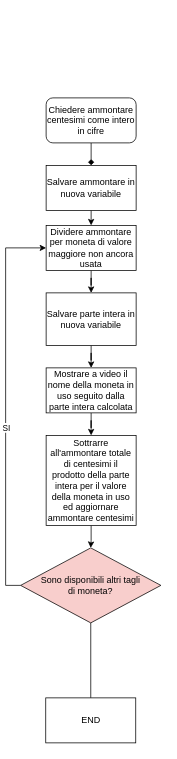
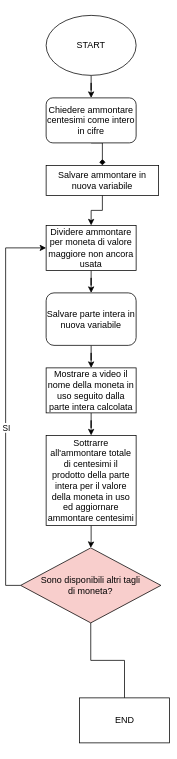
+ <mxCell id="3" value="START" style="ellipse;whiteSpace=wrap;html=1;" vertex="1" parent="1"><mxGeometry x="54" y="20" width="120" height="80" as="geometry" /></mxCell>
+ <mxCell id="2" value="" style="edgeStyle=orthogonalEdgeStyle;rounded=0;orthogonalLoop=1;jettySize=auto;html=1;" edge="1" parent="1" source="3" target="5"><mxGeometry relative="1" as="geometry" /></mxCell>
- <mxCell id="15" value="Salvare ammontare in nuova variabile" style="rounded=0;whiteSpace=wrap;html=1;" vertex="1" parent="1"><mxGeometry x="54" y="220" width="120" height="60" as="geometry" /></mxCell>
+ <mxCell id="15" value="Salvare ammontare in nuova variabile" style="rounded=0;whiteSpace=wrap;html=1;" vertex="1" parent="1"><mxGeometry x="54" y="220" width="150" height="40" as="geometry" /></mxCell>
- <mxCell id="9" value="Salvare parte intera in nuova variabile" style="whiteSpace=wrap;html=1;" vertex="1" parent="1"><mxGeometry x="54" y="390" width="120" height="70" as="geometry" /></mxCell>
+ <mxCell id="9" value="Salvare parte intera in nuova variabile" style="whiteSpace=wrap;html=1;rounded=1;" vertex="1" parent="1"><mxGeometry x="54" y="390" width="120" height="70" as="geometry" /></mxCell>
- <mxCell id="20" value="END" style="whiteSpace=wrap;html=1;" vertex="1" parent="1"><mxGeometry x="53.5" y="930" width="120" height="60" as="geometry" /></mxCell>
+ <mxCell id="20" value="END" style="whiteSpace=wrap;html=1;" vertex="1" parent="1"><mxGeometry x="98.5" y="930" width="120" height="60" as="geometry" /></mxCell>
